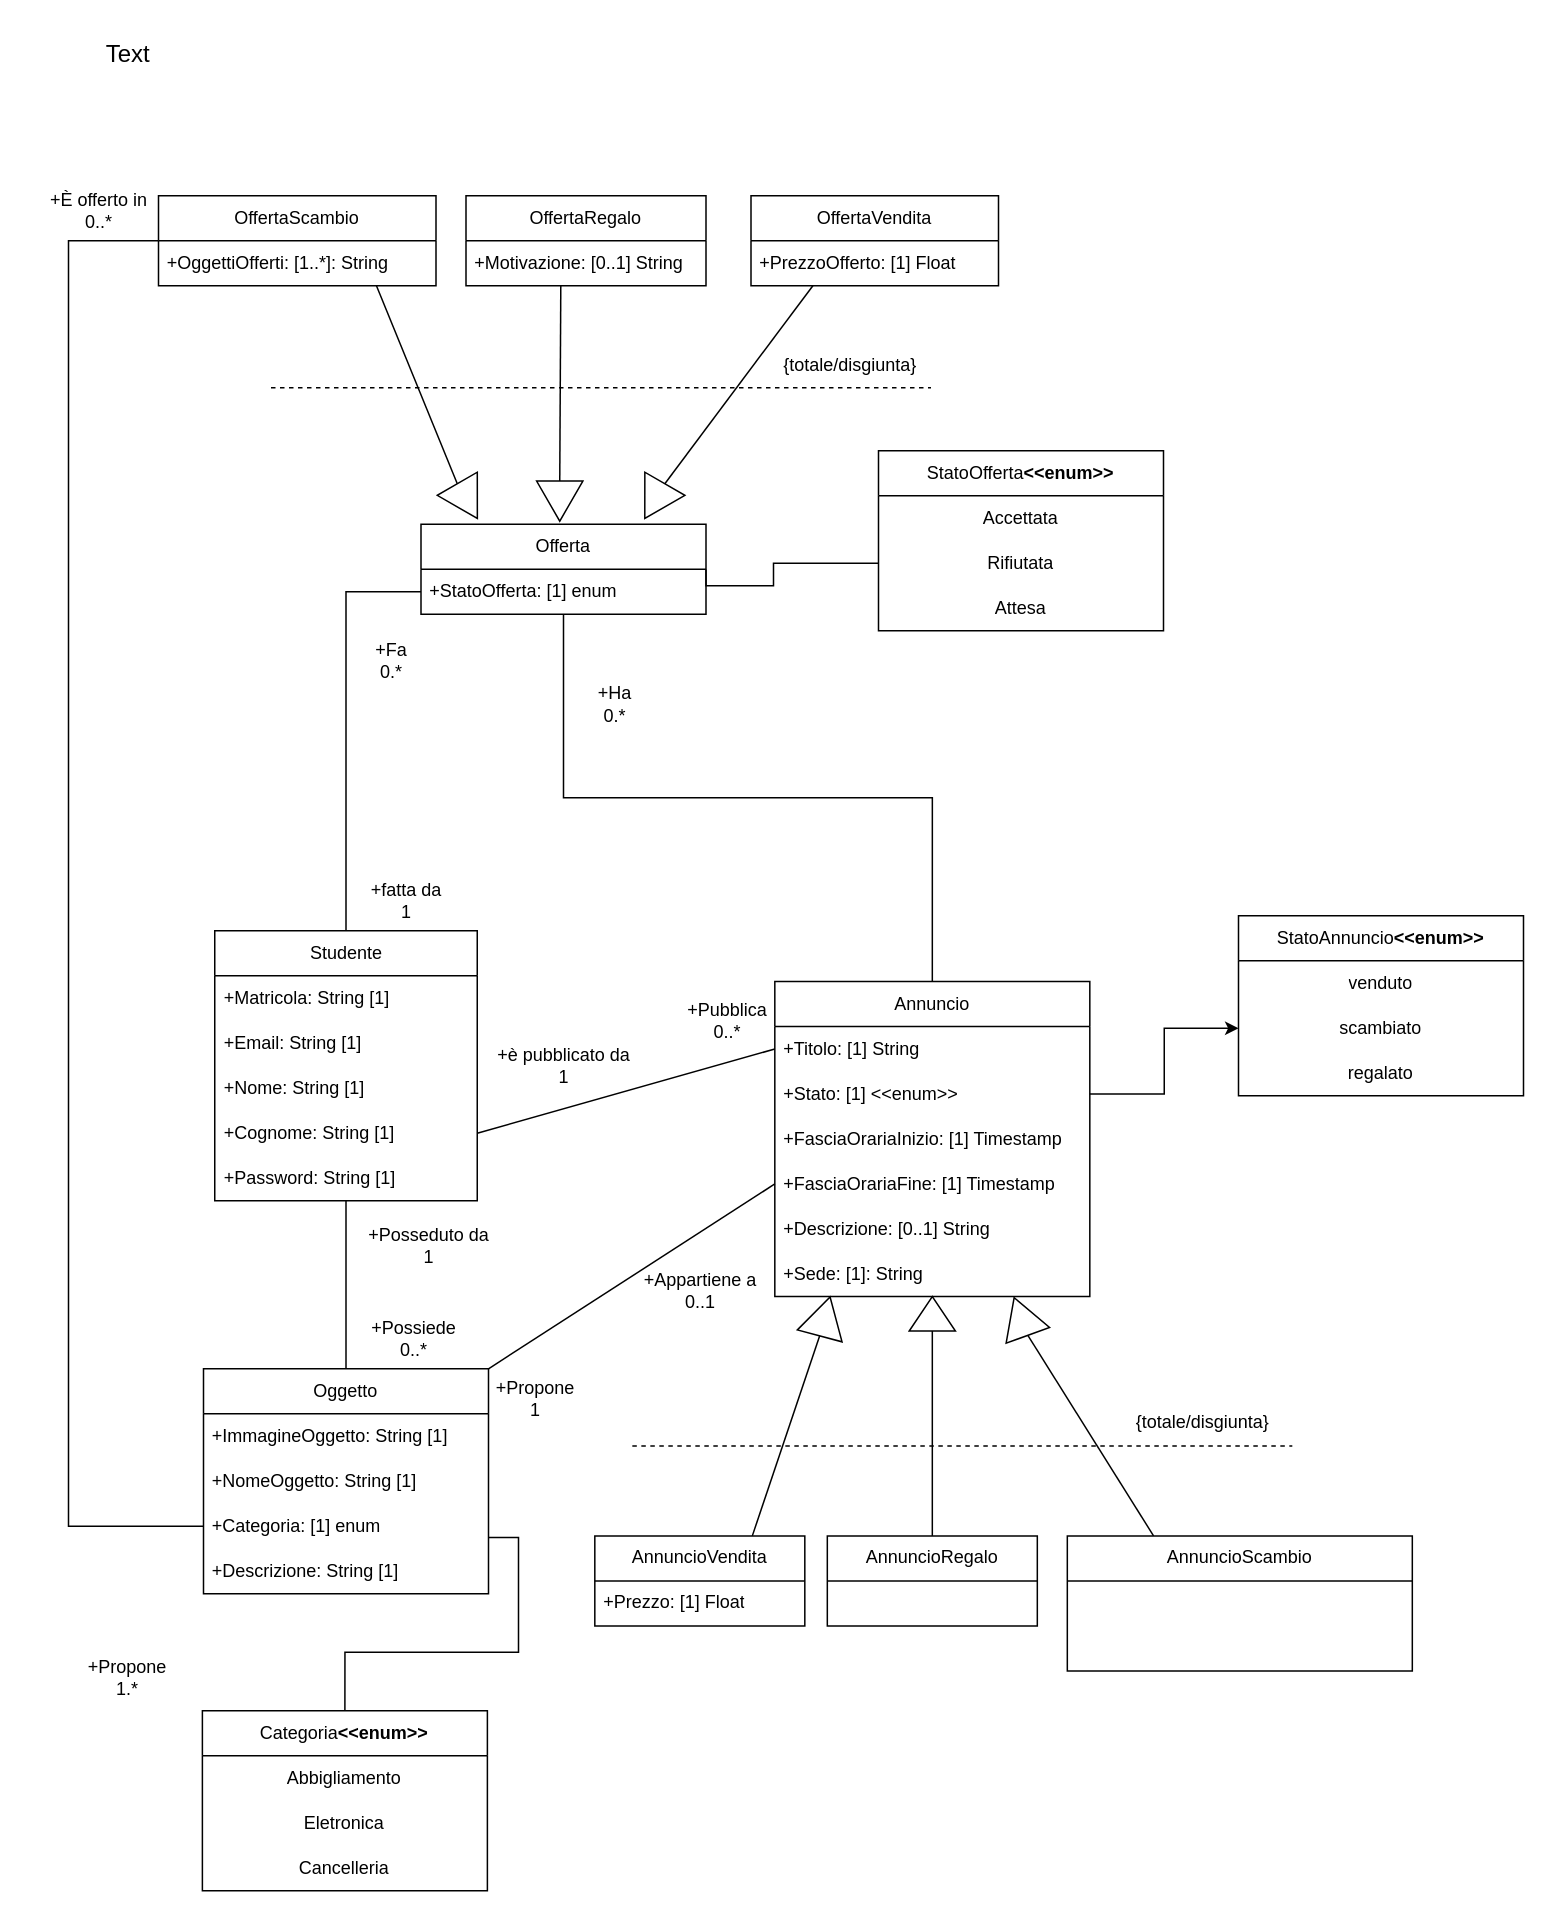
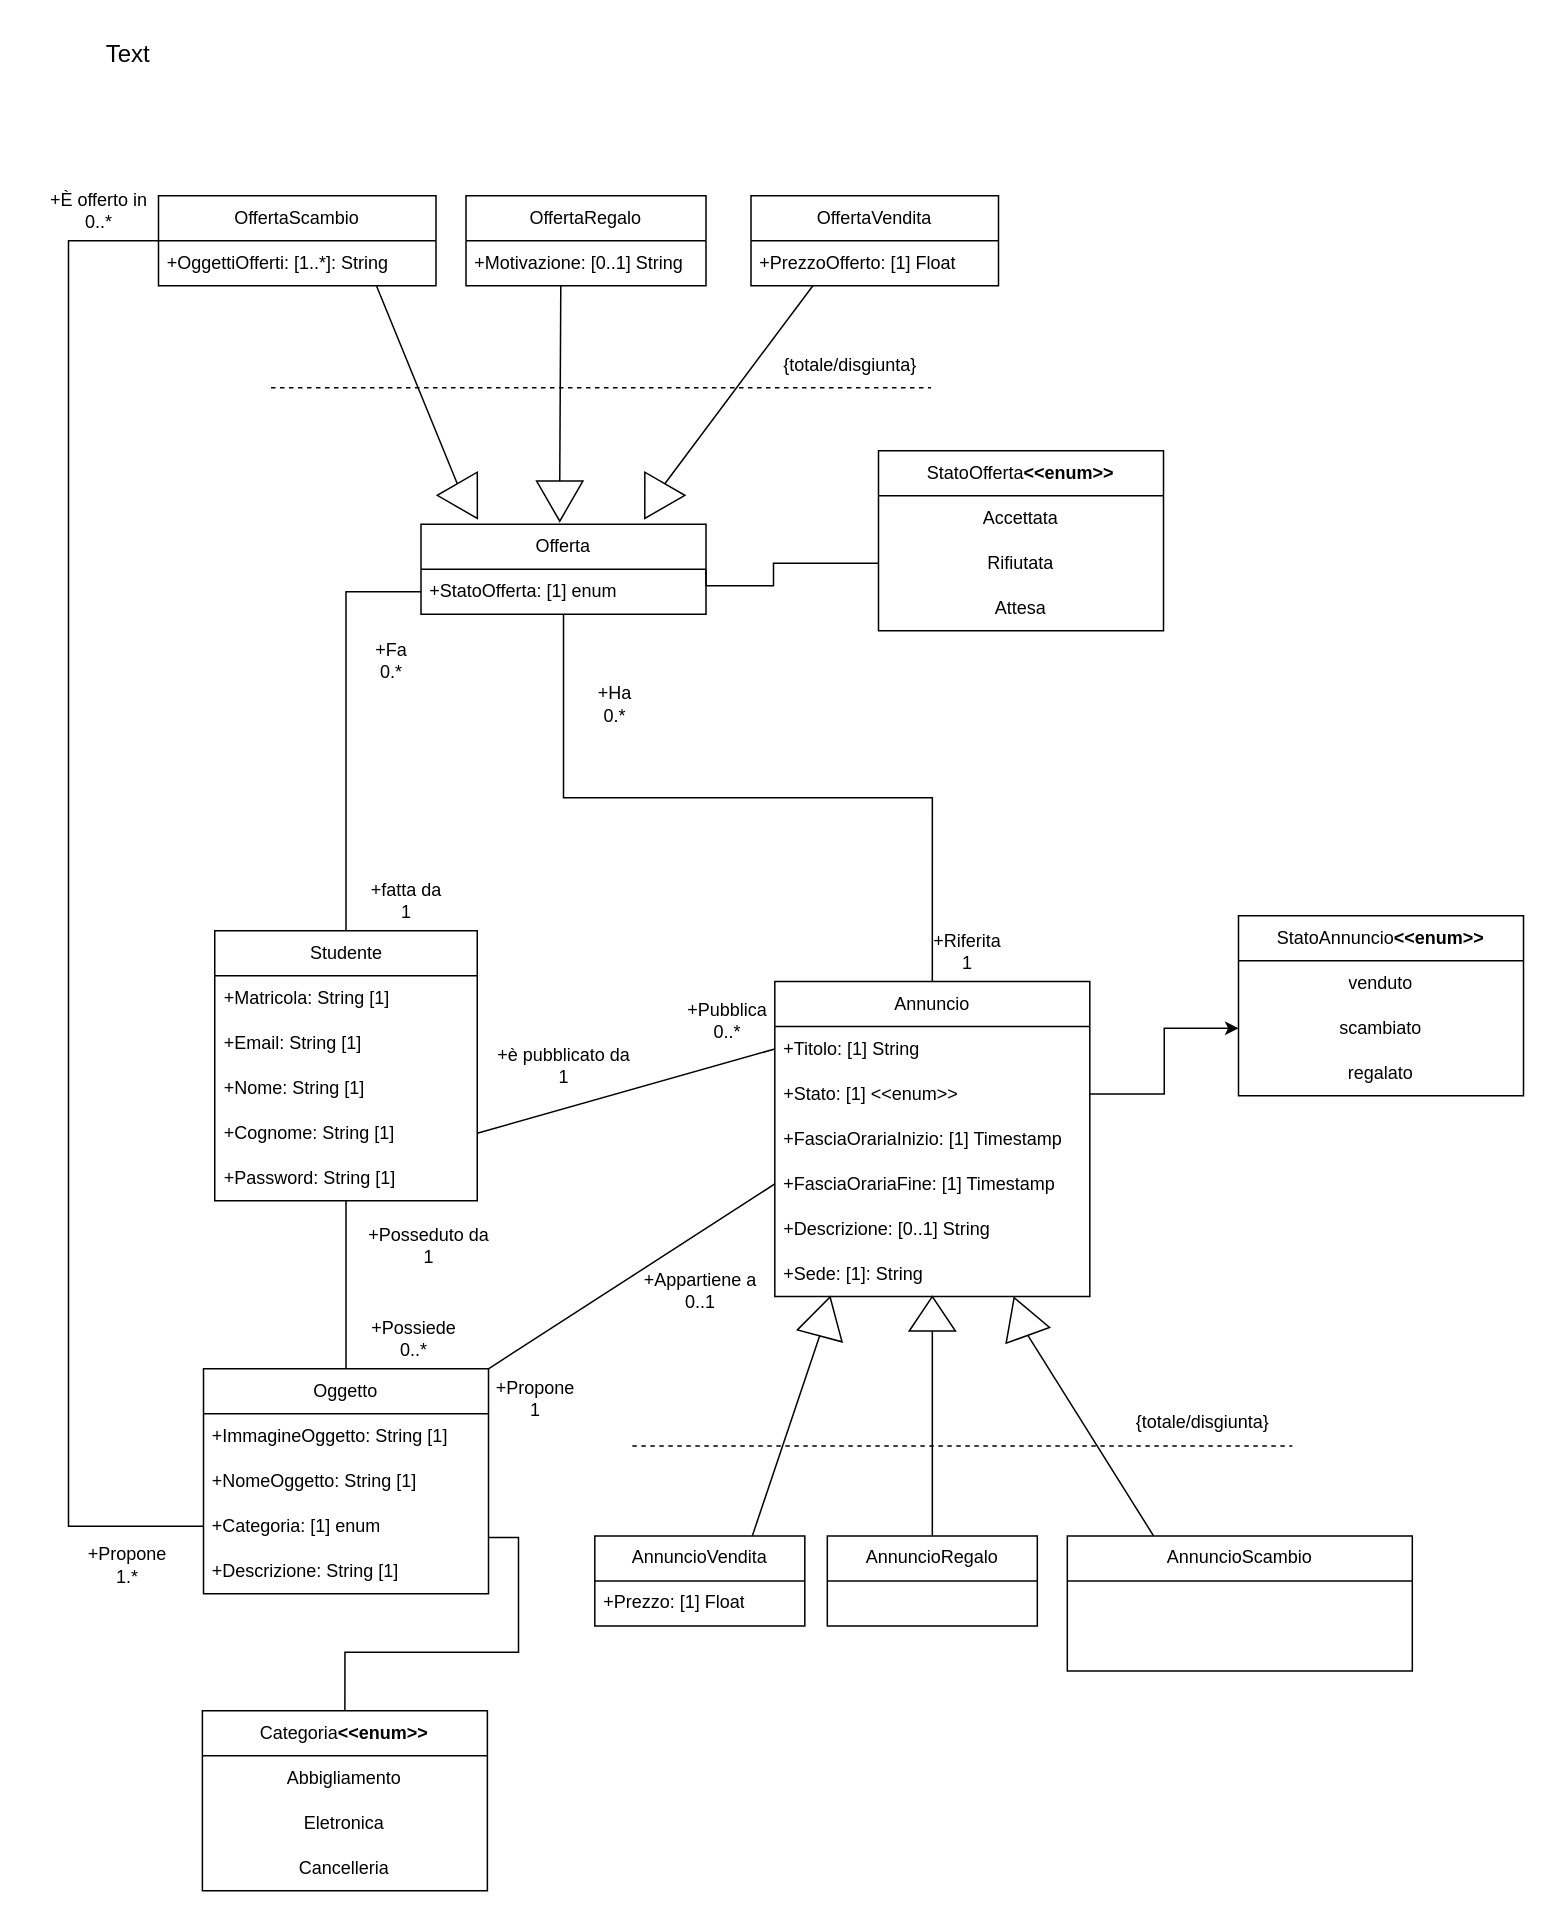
+ <mxCell id="76" value="+Riferita&lt;div&gt;1&lt;/div&gt;" style="text;html=1;align=center;verticalAlign=middle;resizable=0;points=[];autosize=1;strokeColor=none;fillColor=none;" parent="1" vertex="1"><mxGeometry x="609.44" y="613.82" width="70" height="40" as="geometry" /></mxCell>
- <mxCell id="73" value="+Propone&lt;div&gt;1.*&lt;/div&gt;" style="text;html=1;align=center;verticalAlign=middle;resizable=0;points=[];autosize=1;strokeColor=none;fillColor=none;" parent="1" vertex="1"><mxGeometry x="44.26" y="1098.42" width="80" height="40" as="geometry" /></mxCell>
+ <mxCell id="73" value="+Propone&lt;div&gt;1.*&lt;/div&gt;" style="text;html=1;align=center;verticalAlign=middle;resizable=0;points=[];autosize=1;strokeColor=none;fillColor=none;" parent="1" vertex="1"><mxGeometry x="44.26" y="1023.42" width="80" height="40" as="geometry" /></mxCell>
